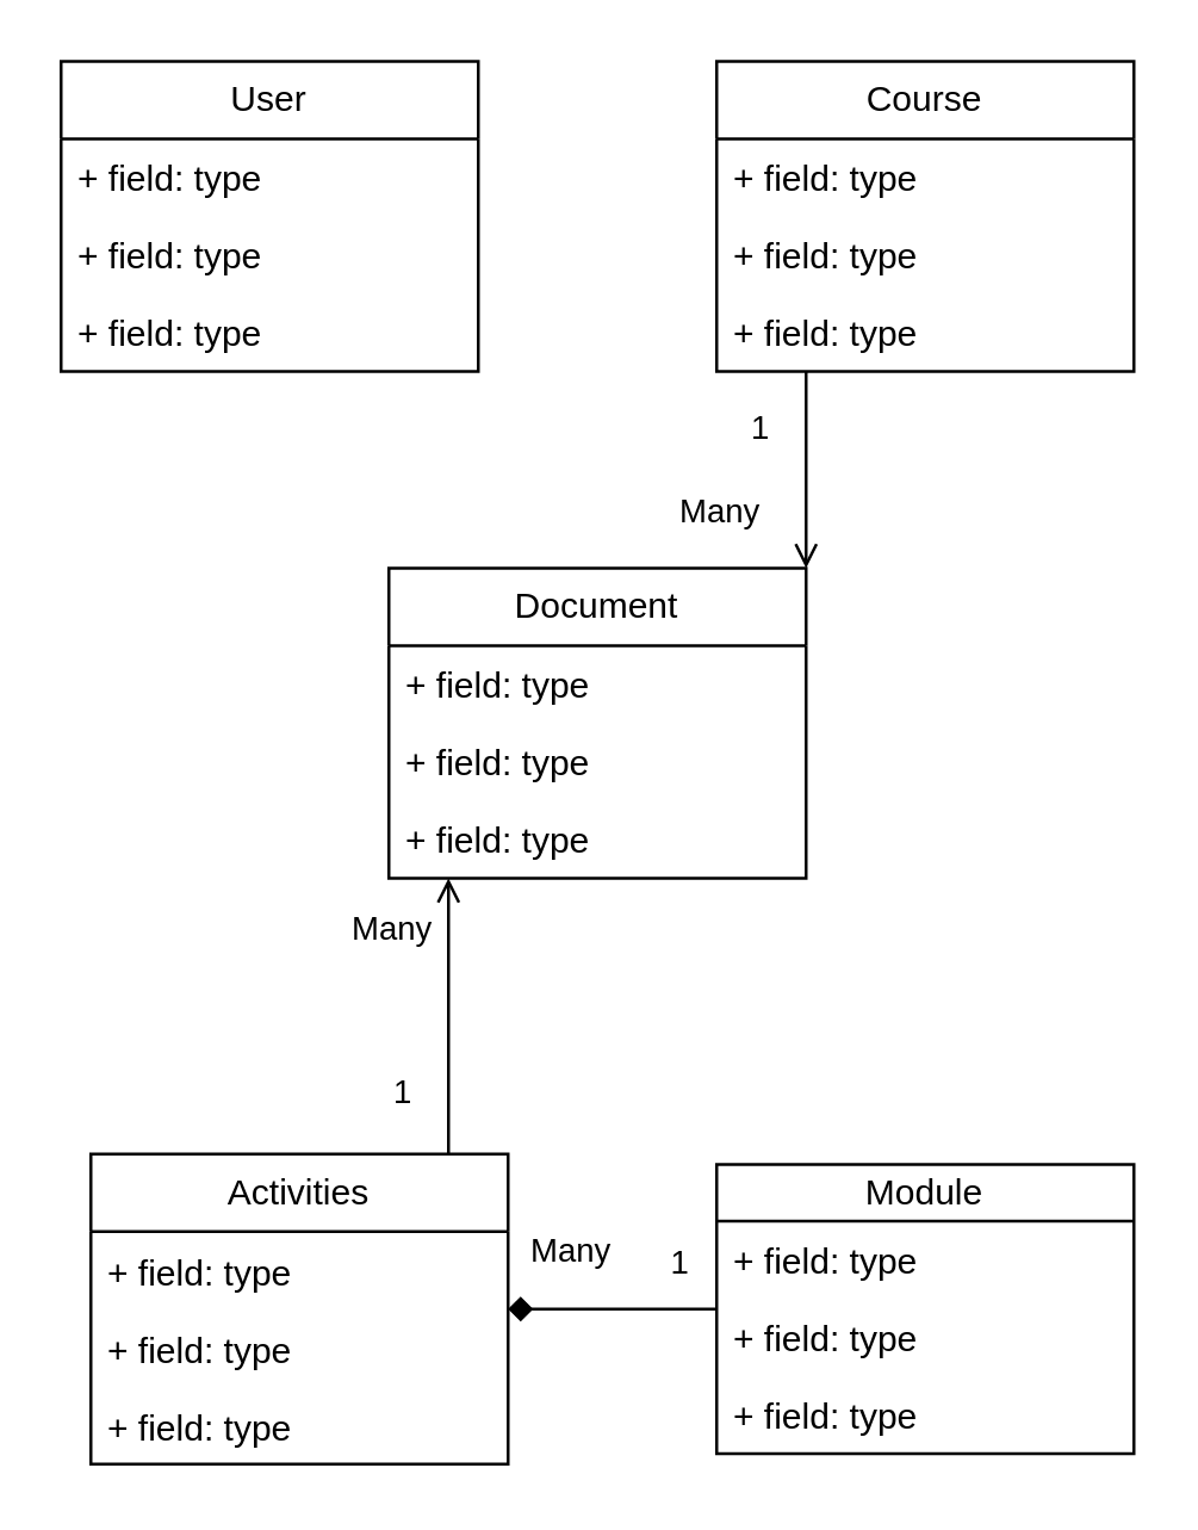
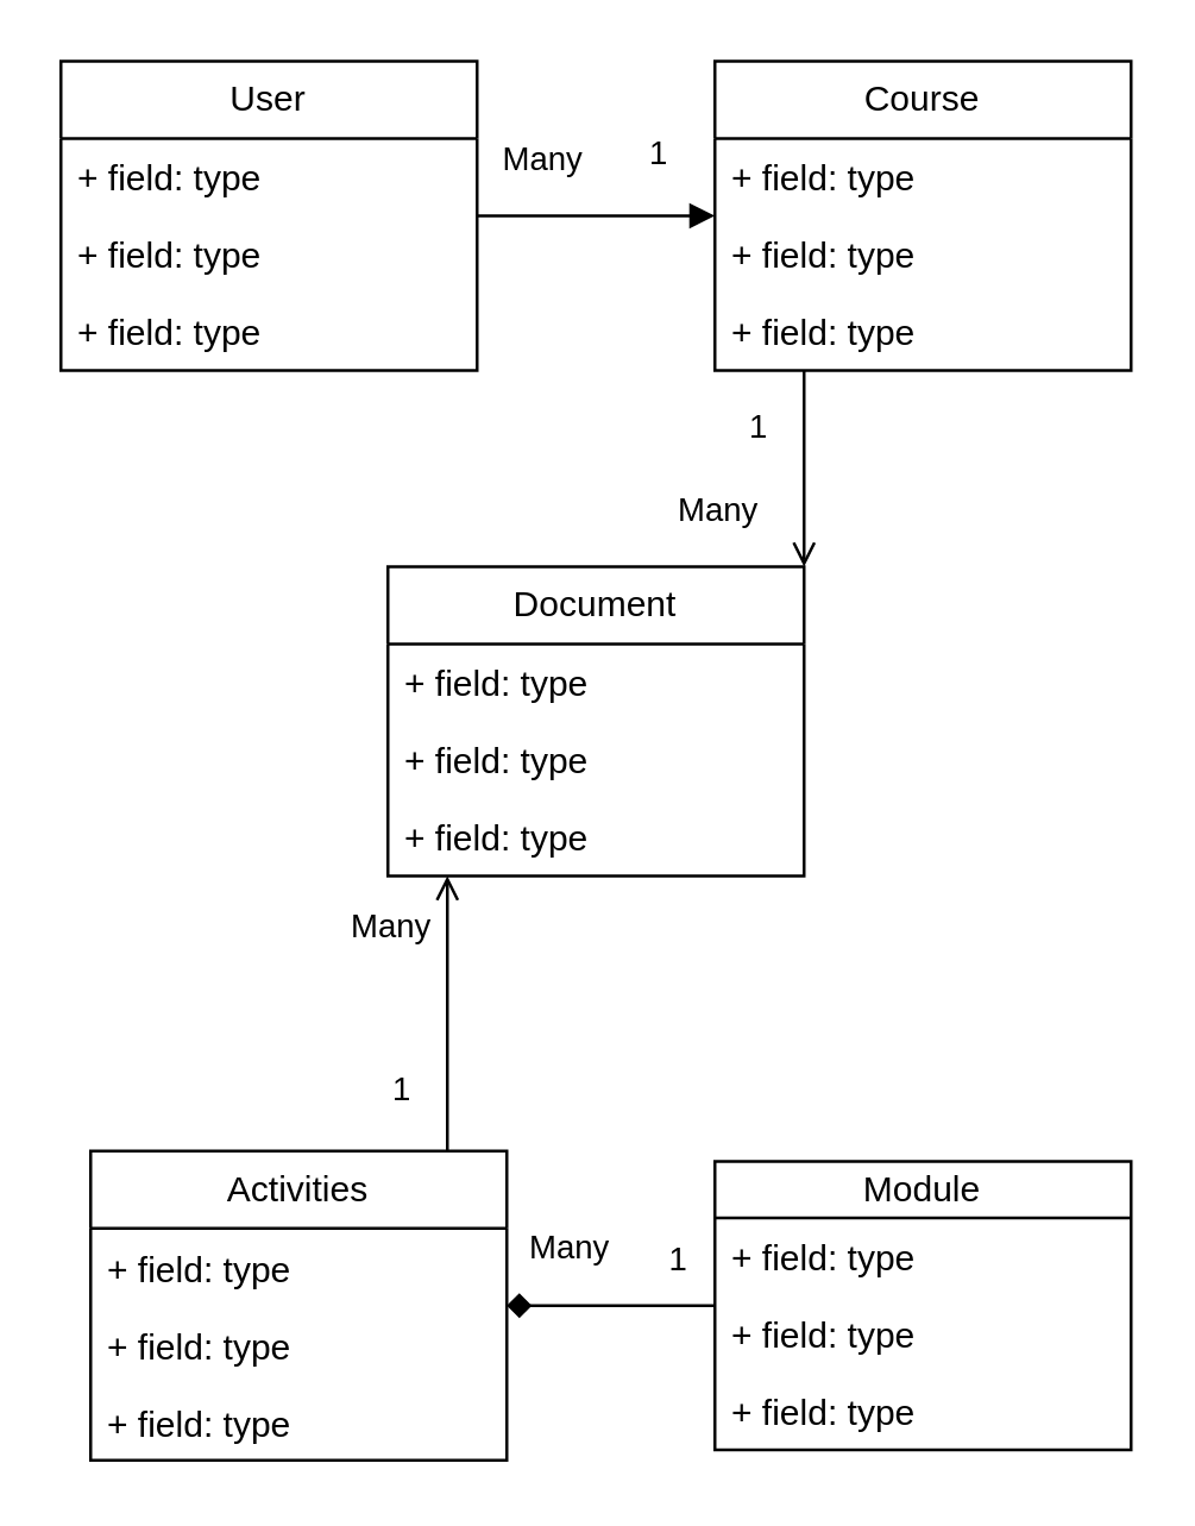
+ <mxCell id="29" value="Many" style="endArrow=block;endFill=1;html=1;edgeStyle=orthogonalEdgeStyle;align=left;verticalAlign=top;rounded=0;" edge="1" parent="1" source="2" target="6"><mxGeometry x="-0.818" y="32" relative="1" as="geometry"><mxPoint x="140" y="134" as="sourcePoint" /><mxPoint x="140" y="200" as="targetPoint" /><Array as="points" /><mxPoint as="offset" /></mxGeometry></mxCell>
+ <mxCell id="30" value="1" style="edgeLabel;html=1;align=center;verticalAlign=middle;resizable=0;points=[];" vertex="1" connectable="0" parent="29"><mxGeometry x="0.713" y="1" relative="1" as="geometry"><mxPoint x="-9" y="-21" as="offset" /></mxGeometry></mxCell>
